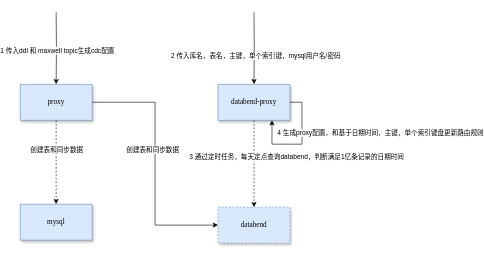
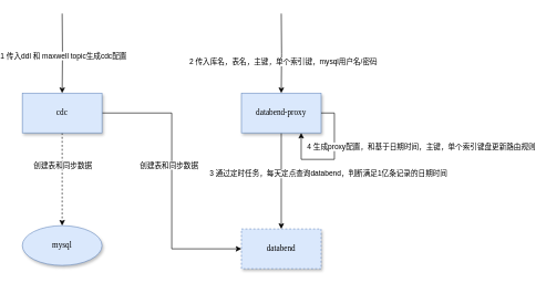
- <mxCell id="6" value="proxy" style="rounded=0;whiteSpace=wrap;html=1;fillColor=#dae8fc;strokeColor=#6c8ebf;shadow=1;fontFamily=Tahoma;" vertex="1" parent="1"><mxGeometry x="20" y="140" width="120" height="60" as="geometry" /></mxCell>
+ <mxCell id="6" value="cdc" style="rounded=0;whiteSpace=wrap;html=1;fillColor=#dae8fc;strokeColor=#6c8ebf;shadow=1;fontFamily=Tahoma;" vertex="1" parent="1"><mxGeometry x="20" y="140" width="120" height="60" as="geometry" /></mxCell>
- <mxCell id="7" style="edgeStyle=orthogonalEdgeStyle;rounded=0;orthogonalLoop=1;jettySize=auto;html=1;exitX=0.5;exitY=1;exitDx=0;exitDy=0;entryX=0.5;entryY=0;entryDx=0;entryDy=0;dashed=1;" edge="1" parent="1" source="9" target="10"><mxGeometry relative="1" as="geometry" /></mxCell>
+ <mxCell id="7" style="edgeStyle=orthogonalEdgeStyle;rounded=0;orthogonalLoop=1;jettySize=auto;html=1;exitX=0.5;exitY=1;exitDx=0;exitDy=0;entryX=0.5;entryY=0;entryDx=0;entryDy=0;" edge="1" parent="1" source="9" target="10"><mxGeometry relative="1" as="geometry" /></mxCell>
- <mxCell id="17" value="mysql" style="rounded=0;whiteSpace=wrap;html=1;fillColor=#dae8fc;strokeColor=#6c8ebf;shadow=1;fontFamily=Tahoma;" vertex="1" parent="1"><mxGeometry x="20" y="340" width="120" height="60" as="geometry" /></mxCell>
+ <mxCell id="17" value="mysql" style="ellipse;whiteSpace=wrap;html=1;fillColor=#dae8fc;strokeColor=#6c8ebf;shadow=1;fontFamily=Tahoma;" vertex="1" parent="1"><mxGeometry x="20" y="340" width="120" height="60" as="geometry" /></mxCell>
